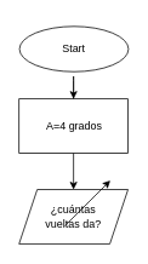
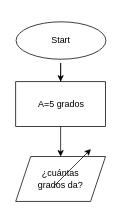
- <mxCell id="6" value="A=4 grados" style="text;html=1;strokeColor=none;fillColor=none;align=center;verticalAlign=middle;whiteSpace=wrap;rounded=0;" vertex="1" parent="1"><mxGeometry x="40.75" y="128" width="80.5" height="20" as="geometry" /></mxCell>
+ <mxCell id="6" value="A=5 grados" style="text;html=1;strokeColor=none;fillColor=none;align=center;verticalAlign=middle;whiteSpace=wrap;rounded=0;" vertex="1" parent="1"><mxGeometry x="40.75" y="128" width="80.5" height="20" as="geometry" /></mxCell>
- <mxCell id="9" value="¿cuántas vueltas da?" style="text;html=1;strokeColor=none;fillColor=none;align=center;verticalAlign=middle;whiteSpace=wrap;rounded=0;" vertex="1" parent="1"><mxGeometry x="35.25" y="208" width="90.5" height="60" as="geometry" /></mxCell>
+ <mxCell id="9" value="¿cuántas grados da?" style="text;html=1;strokeColor=none;fillColor=none;align=center;verticalAlign=middle;whiteSpace=wrap;rounded=0;" vertex="1" parent="1"><mxGeometry x="35.25" y="208" width="90.5" height="60" as="geometry" /></mxCell>
